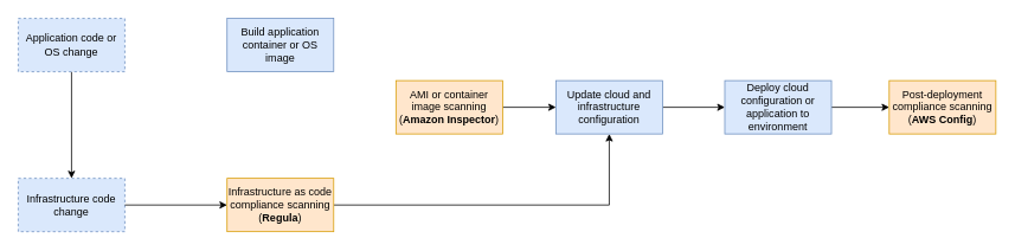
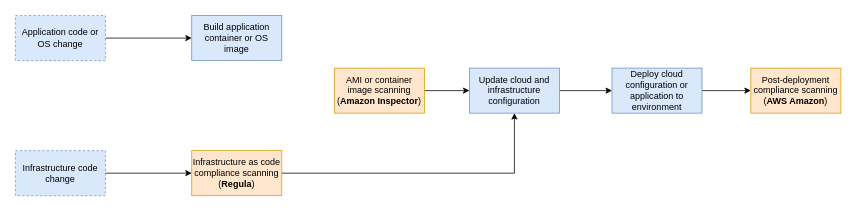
- <mxCell id="12" value="Post-deployment compliance scanning&lt;br&gt;(&lt;b&gt;AWS Config&lt;/b&gt;)" style="rounded=0;whiteSpace=wrap;html=1;fillColor=#ffe6cc;strokeColor=#d79b00;" parent="1" vertex="1"><mxGeometry x="1000" y="90" width="120" height="60" as="geometry" /></mxCell>
+ <mxCell id="12" value="Post-deployment compliance scanning&lt;br&gt;(&lt;b&gt;AWS Amazon&lt;/b&gt;)" style="rounded=0;whiteSpace=wrap;html=1;fillColor=#ffe6cc;strokeColor=#d79b00;" parent="1" vertex="1"><mxGeometry x="1000" y="90" width="120" height="60" as="geometry" /></mxCell>
- <mxCell id="2" value="" style="edgeStyle=orthogonalEdgeStyle;rounded=0;orthogonalLoop=1;jettySize=auto;html=1;" parent="1" source="3" target="11" edge="1"><mxGeometry relative="1" as="geometry" /></mxCell>
+ <mxCell id="2" value="" style="edgeStyle=orthogonalEdgeStyle;rounded=0;orthogonalLoop=1;jettySize=auto;html=1;" parent="1" source="3" target="5" edge="1"><mxGeometry relative="1" as="geometry" /></mxCell>
